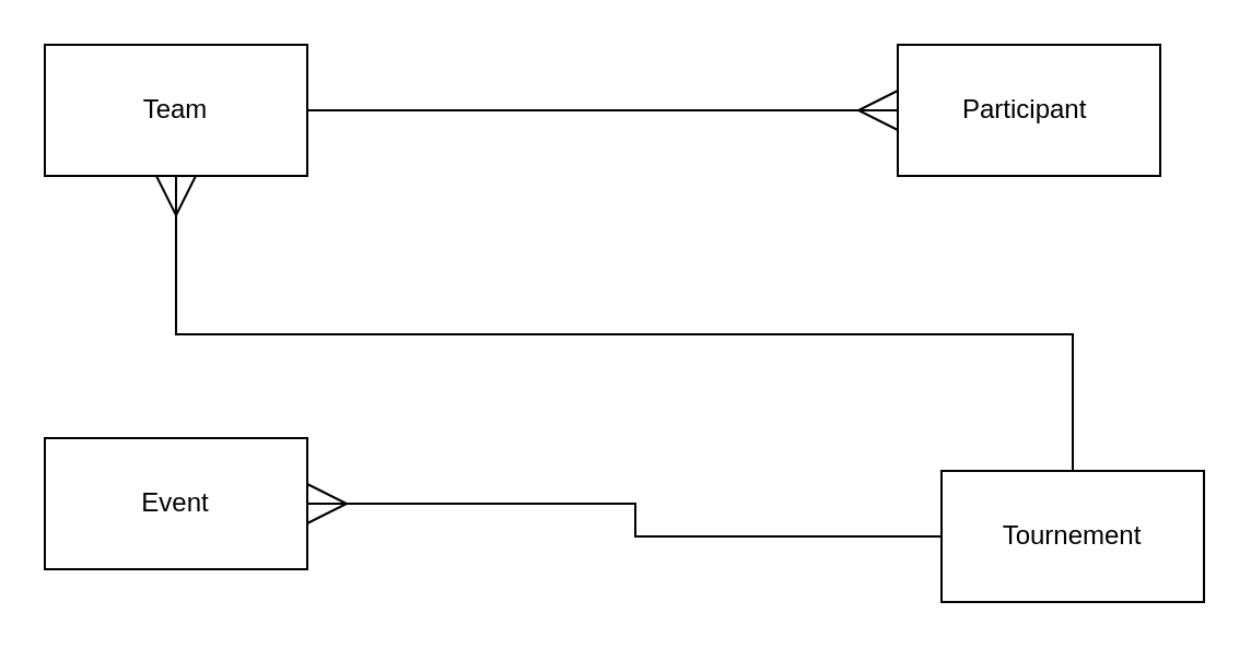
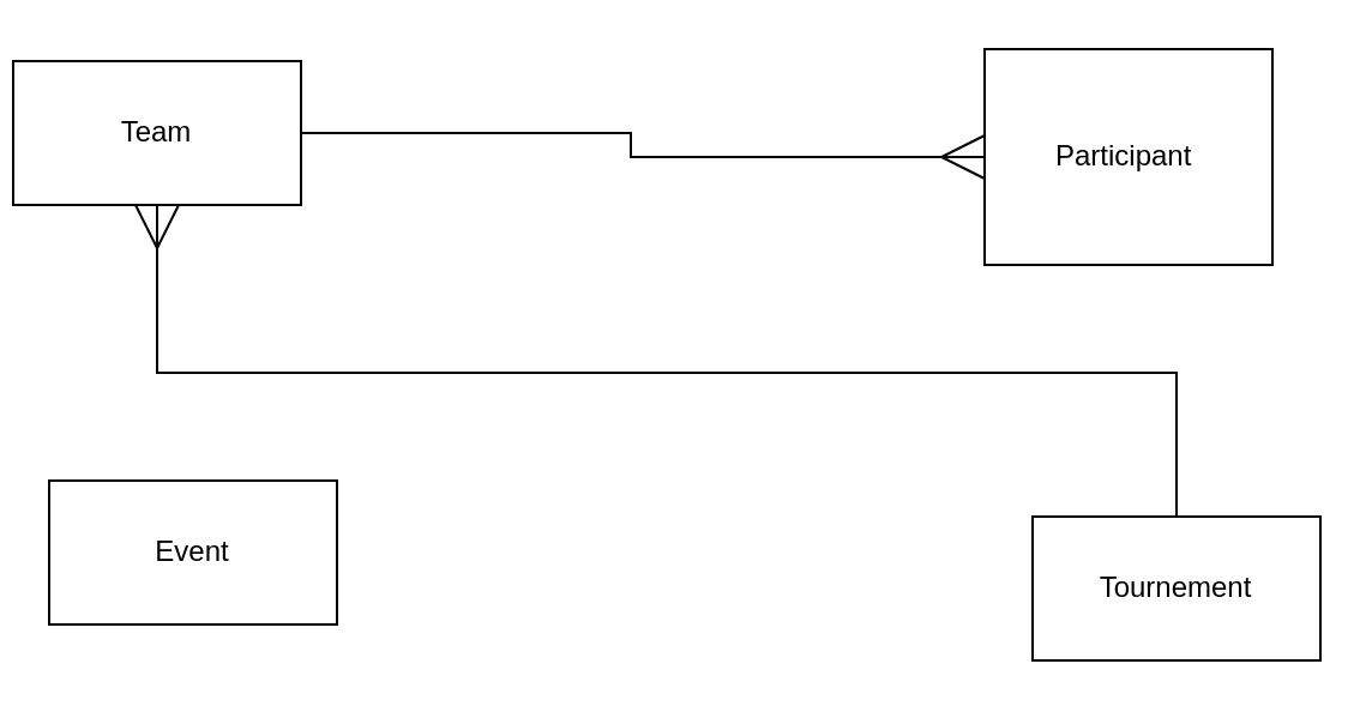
- <mxCell id="3" value="Team" style="rounded=0;whiteSpace=wrap;html=1;" parent="1" vertex="1"><mxGeometry x="20" y="20" width="120" height="60" as="geometry" /></mxCell>
+ <mxCell id="3" value="Team" style="rounded=0;whiteSpace=wrap;html=1;" parent="1" vertex="1"><mxGeometry x="5" y="25" width="120" height="60" as="geometry" /></mxCell>
- <mxCell id="5" value="Participant&amp;nbsp;" style="rounded=0;whiteSpace=wrap;html=1;" parent="1" vertex="1"><mxGeometry x="410" y="20" width="120" height="60" as="geometry" /></mxCell>
+ <mxCell id="5" value="Participant&amp;nbsp;" style="rounded=0;whiteSpace=wrap;html=1;" parent="1" vertex="1"><mxGeometry x="410" y="20" width="120" height="90" as="geometry" /></mxCell>
- <mxCell id="7" style="edgeStyle=orthogonalEdgeStyle;rounded=0;orthogonalLoop=1;jettySize=auto;html=1;exitX=0;exitY=0.5;exitDx=0;exitDy=0;entryX=1;entryY=0.5;entryDx=0;entryDy=0;endArrow=ERmany;endFill=0;startSize=16;endSize=16;" parent="1" source="8" target="6" edge="1"><mxGeometry relative="1" as="geometry" /></mxCell>
